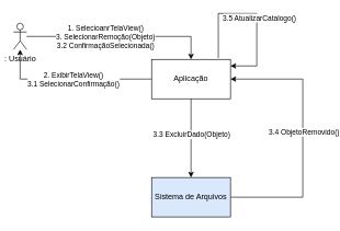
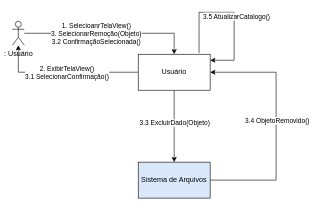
- <mxCell id="9" value="Aplicação" style="rounded=0;whiteSpace=wrap;html=1;" vertex="1" parent="1"><mxGeometry x="230" y="90" width="120" height="60" as="geometry" /></mxCell>
+ <mxCell id="9" value="Usuário" style="rounded=0;whiteSpace=wrap;html=1;" vertex="1" parent="1"><mxGeometry x="230" y="90" width="120" height="60" as="geometry" /></mxCell>
